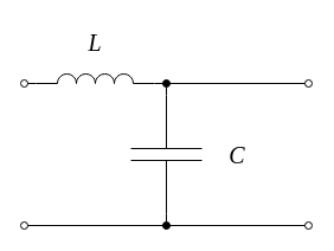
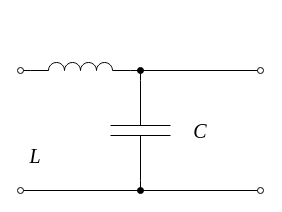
- <mxCell id="9" value="&lt;i&gt;&lt;font style=&quot;font-size: 20px;&quot; face=&quot;Times New Roman&quot;&gt;L&lt;/font&gt;&lt;/i&gt;" style="text;html=1;align=center;verticalAlign=middle;whiteSpace=wrap;rounded=0;" vertex="1" parent="1"><mxGeometry x="50" y="20" width="60" height="30" as="geometry" /></mxCell>
+ <mxCell id="9" value="&lt;i&gt;&lt;font style=&quot;font-size: 20px;&quot; face=&quot;Times New Roman&quot;&gt;L&lt;/font&gt;&lt;/i&gt;" style="text;html=1;align=center;verticalAlign=middle;whiteSpace=wrap;rounded=0;" vertex="1" parent="1"><mxGeometry x="5" y="140" width="60" height="30" as="geometry" /></mxCell>
